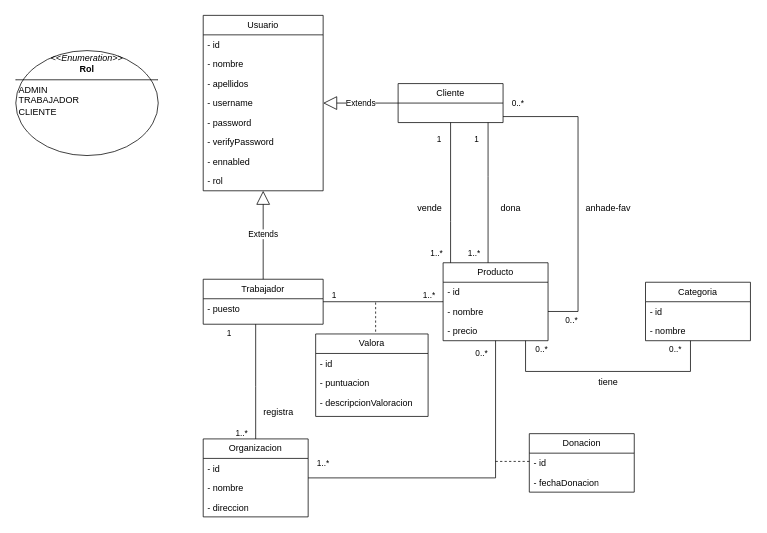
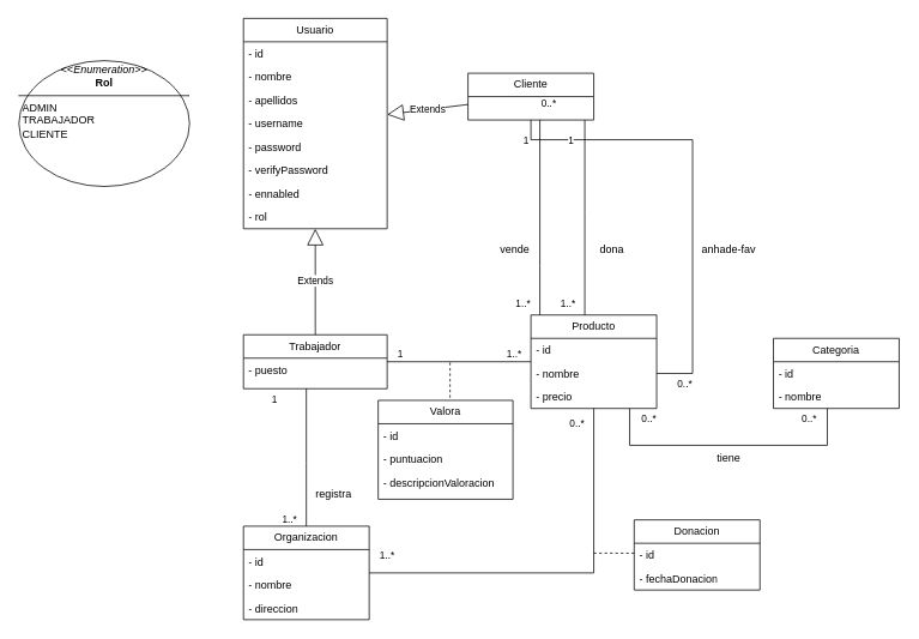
- <mxCell id="13" value="Cliente" style="swimlane;fontStyle=0;childLayout=stackLayout;horizontal=1;startSize=26;fillColor=none;horizontalStack=0;resizeParent=1;resizeParentMax=0;resizeLast=0;collapsible=1;marginBottom=0;whiteSpace=wrap;html=1;" parent="1" vertex="1"><mxGeometry x="530" y="111" width="140" height="52" as="geometry" /></mxCell>
+ <mxCell id="13" value="Cliente" style="swimlane;fontStyle=0;childLayout=stackLayout;horizontal=1;startSize=26;fillColor=none;horizontalStack=0;resizeParent=1;resizeParentMax=0;resizeLast=0;collapsible=1;marginBottom=0;whiteSpace=wrap;html=1;" parent="1" vertex="1"><mxGeometry x="520" y="81" width="140" height="52" as="geometry" /></mxCell>
